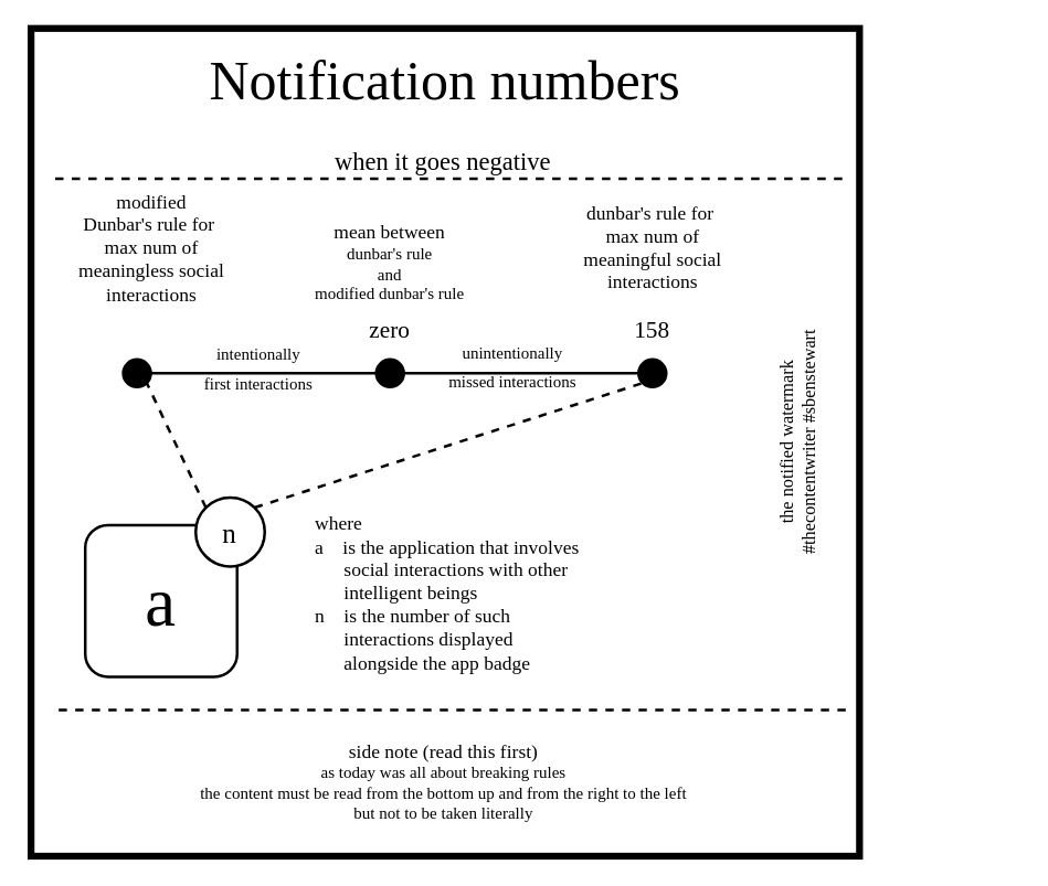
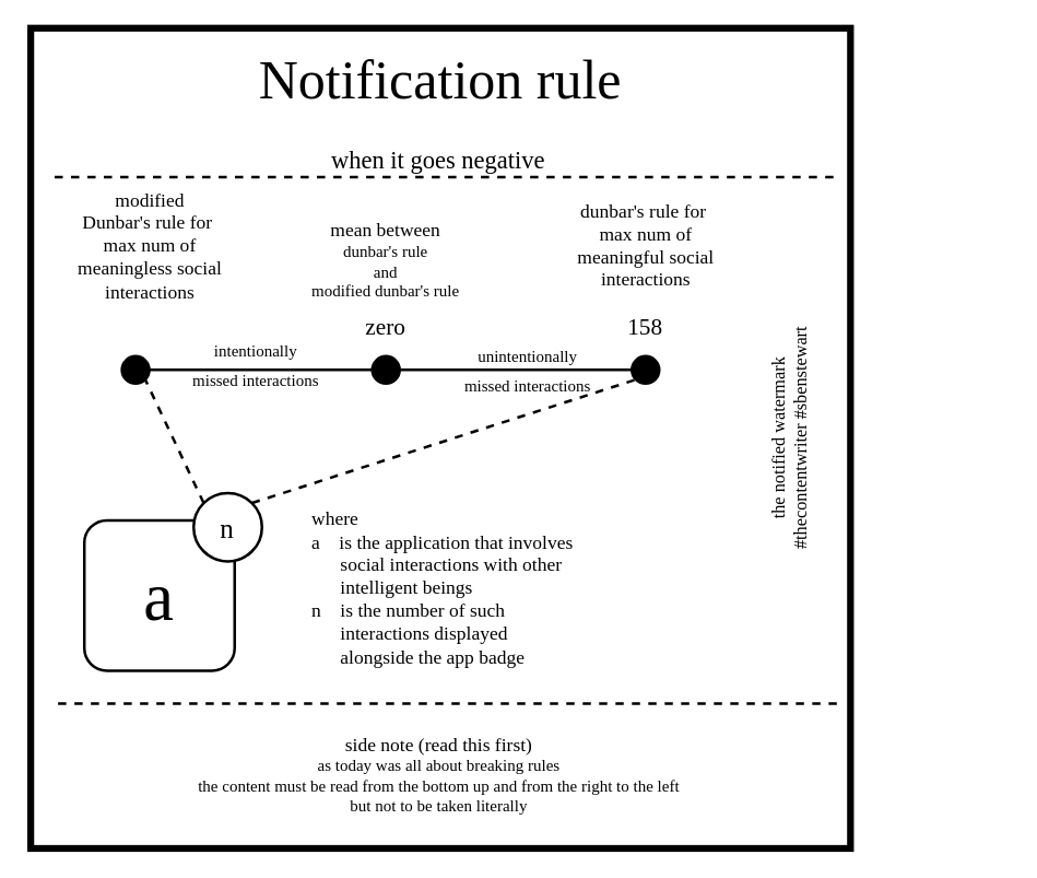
- <mxCell id="3" value="&lt;font&gt;&lt;span style=&quot;font-size: 40px&quot;&gt;Notification numbers&lt;/span&gt;&lt;br&gt;&lt;/font&gt;" style="text;html=1;strokeColor=none;fillColor=none;align=center;verticalAlign=middle;whiteSpace=wrap;rounded=0;fontFamily=xkcd;" parent="1" vertex="1"><mxGeometry x="37" y="48" width="570" height="20" as="geometry" /></mxCell>
+ <mxCell id="3" value="&lt;font&gt;&lt;span style=&quot;font-size: 40px&quot;&gt;Notification rule&lt;/span&gt;&lt;br&gt;&lt;/font&gt;" style="text;html=1;strokeColor=none;fillColor=none;align=center;verticalAlign=middle;whiteSpace=wrap;rounded=0;fontFamily=xkcd;" parent="1" vertex="1"><mxGeometry x="37" y="48" width="570" height="20" as="geometry" /></mxCell>
- <mxCell id="24" value="&lt;font style=&quot;font-size: 12px&quot;&gt;unintentionally &lt;br&gt;missed interactions&lt;/font&gt;" style="text;html=1;strokeColor=none;fillColor=none;align=center;verticalAlign=middle;whiteSpace=wrap;rounded=0;fontFamily=xkcd;fontSize=17;" vertex="1" parent="1"><mxGeometry x="301" y="255" width="140" height="20" as="geometry" /></mxCell>
+ <mxCell id="24" value="&lt;font style=&quot;font-size: 12px&quot;&gt;unintentionally &lt;br&gt;missed interactions&lt;/font&gt;" style="text;html=1;strokeColor=none;fillColor=none;align=center;verticalAlign=middle;whiteSpace=wrap;rounded=0;fontFamily=xkcd;fontSize=17;" vertex="1" parent="1"><mxGeometry x="316" y="260" width="140" height="20" as="geometry" /></mxCell>
- <mxCell id="26" value="&lt;font style=&quot;font-size: 12px&quot;&gt;intentionally &lt;br&gt;first interactions&lt;/font&gt;" style="text;html=1;strokeColor=none;fillColor=none;align=center;verticalAlign=middle;whiteSpace=wrap;rounded=0;fontFamily=xkcd;fontSize=17;" vertex="1" parent="1"><mxGeometry x="116.75" y="256" width="140" height="20" as="geometry" /></mxCell>
+ <mxCell id="26" value="&lt;font style=&quot;font-size: 12px&quot;&gt;intentionally &lt;br&gt;missed interactions&lt;/font&gt;" style="text;html=1;strokeColor=none;fillColor=none;align=center;verticalAlign=middle;whiteSpace=wrap;rounded=0;fontFamily=xkcd;fontSize=17;" vertex="1" parent="1"><mxGeometry x="116.75" y="256" width="140" height="20" as="geometry" /></mxCell>
